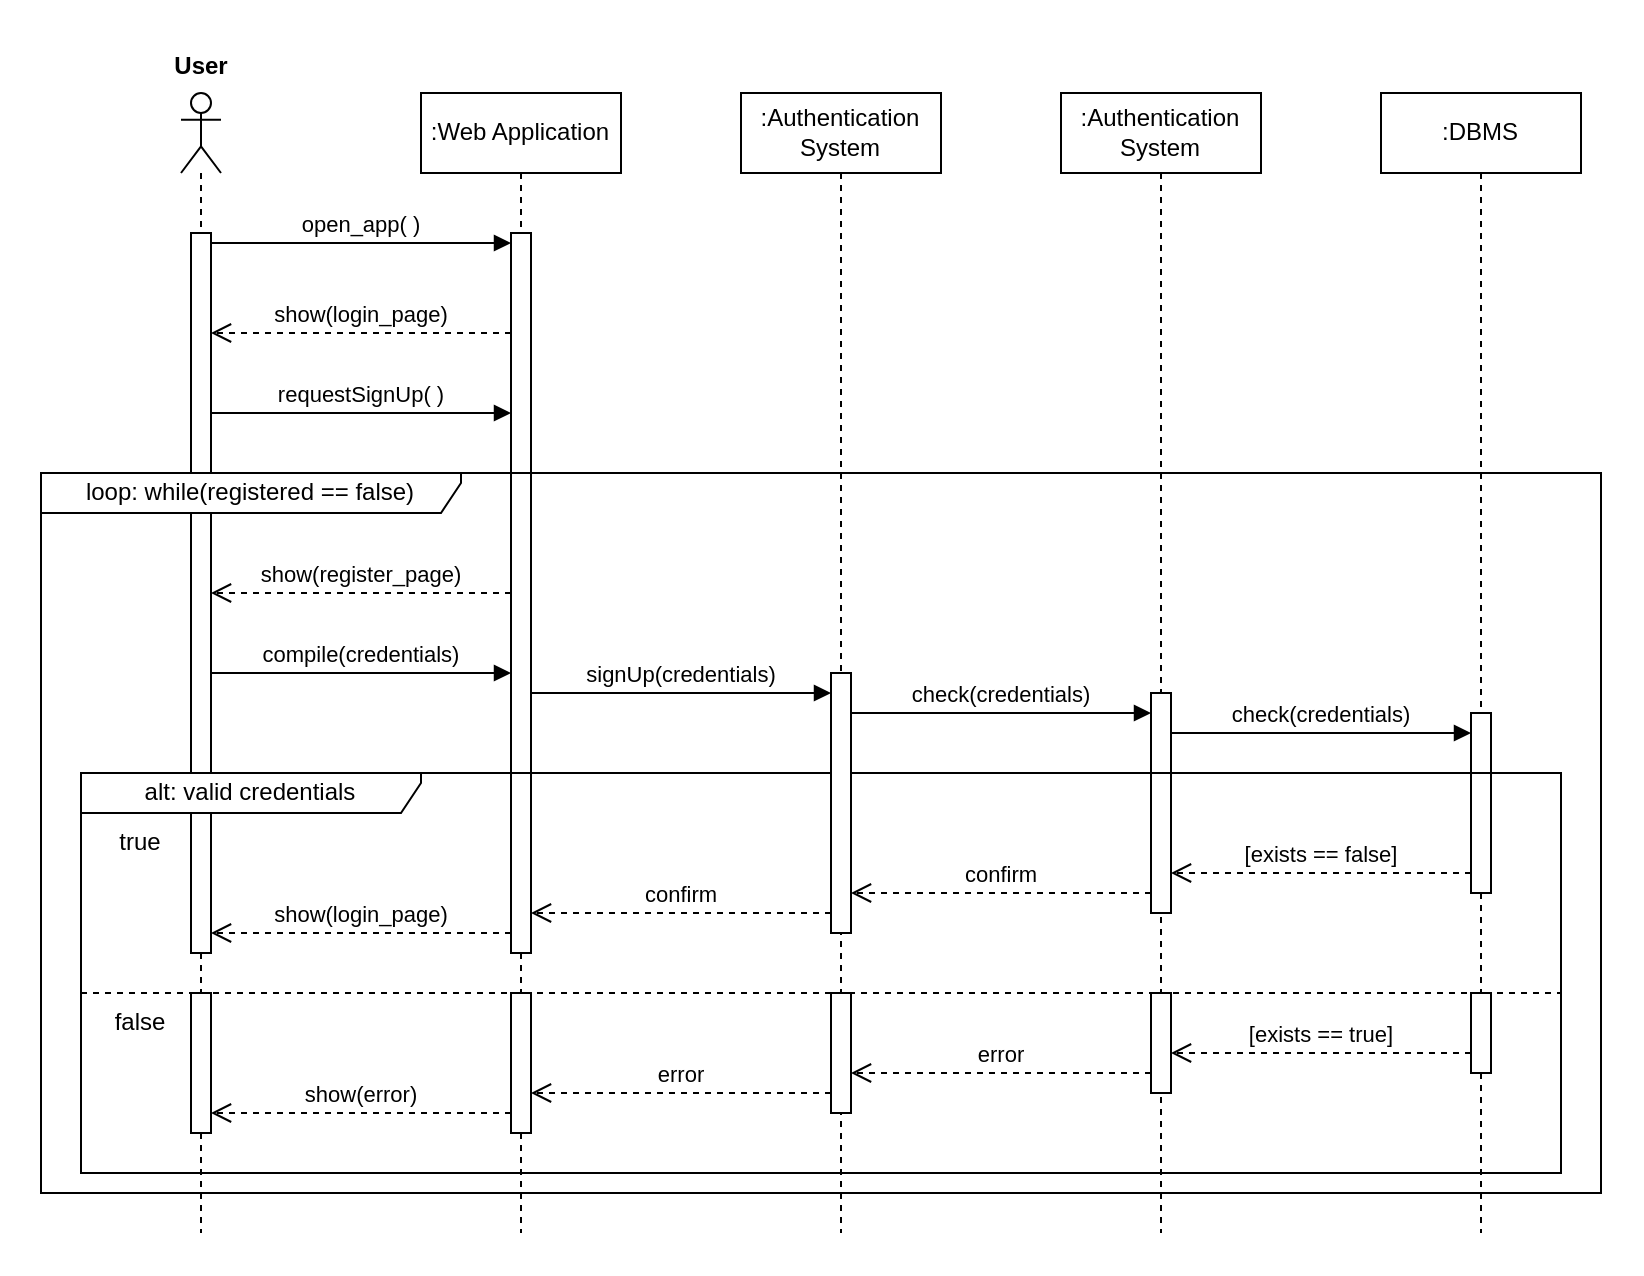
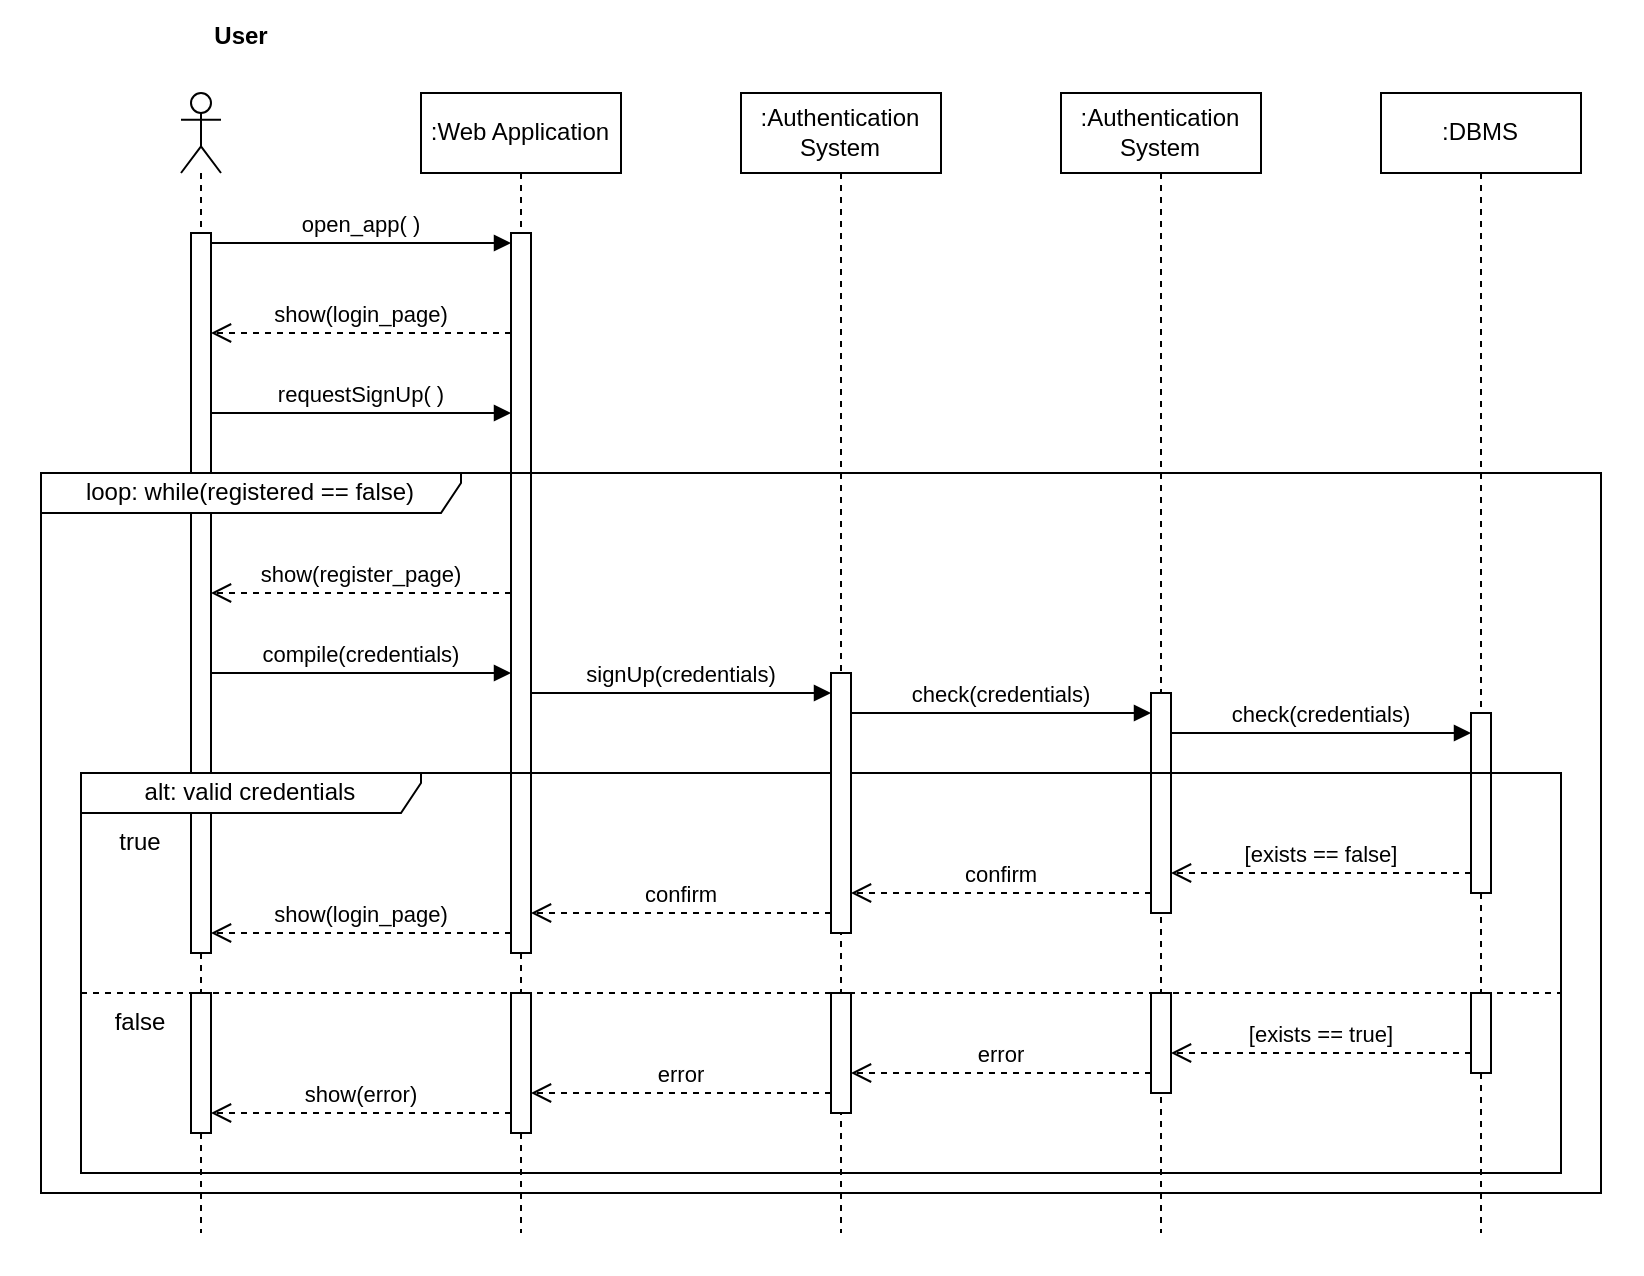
- <mxCell id="4" value="User" style="text;align=center;fontStyle=1;verticalAlign=middle;spacingLeft=3;spacingRight=3;strokeColor=none;rotatable=0;points=[[0,0.5],[1,0.5]];portConstraint=eastwest;html=1;" vertex="1" parent="1"><mxGeometry x="60" y="20" width="80" height="26" as="geometry" /></mxCell>
+ <mxCell id="4" value="User" style="text;align=center;fontStyle=1;verticalAlign=middle;spacingLeft=3;spacingRight=3;strokeColor=none;rotatable=0;points=[[0,0.5],[1,0.5]];portConstraint=eastwest;html=1;" vertex="1" parent="1"><mxGeometry x="80" y="5" width="80" height="26" as="geometry" /></mxCell>
